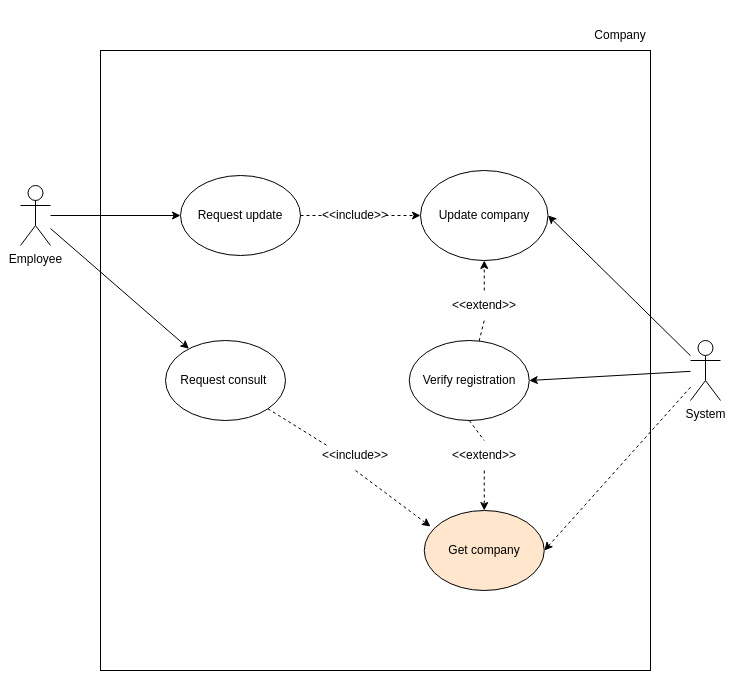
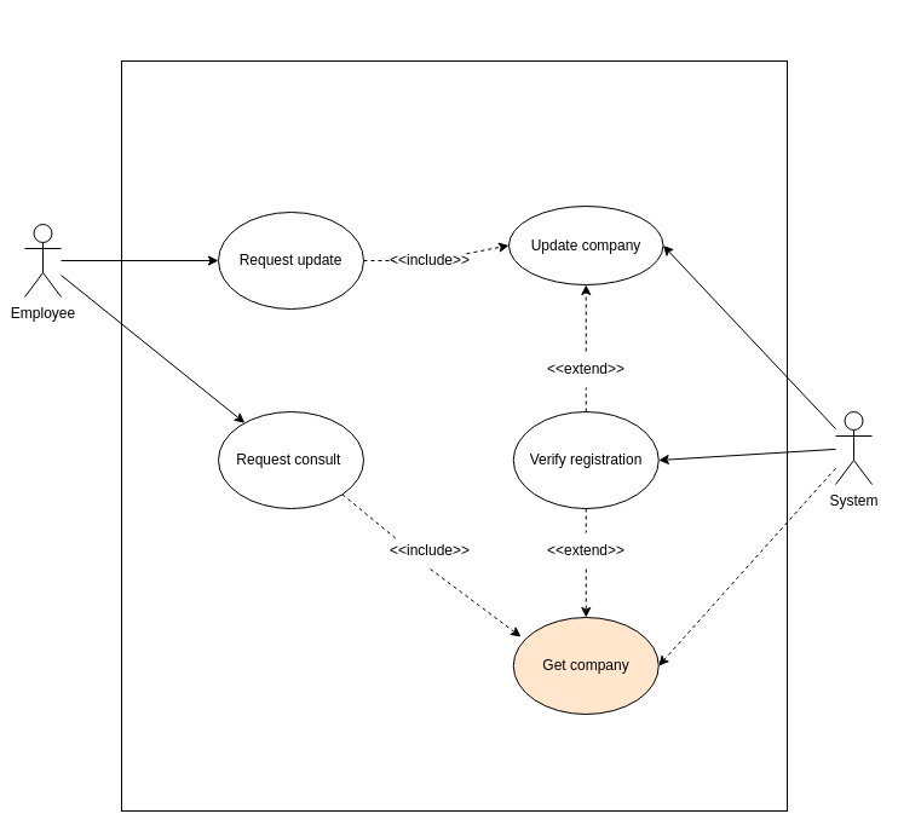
- <mxCell id="27" value="Company" style="text;html=1;strokeColor=none;fillColor=none;align=center;verticalAlign=middle;whiteSpace=wrap;rounded=0;" vertex="1" parent="1"><mxGeometry x="590" y="20" width="60" height="30" as="geometry" /></mxCell>
- <mxCell id="12" value="Update company" style="ellipse;whiteSpace=wrap;html=1;" parent="1" vertex="1"><mxGeometry x="420" y="170" width="127.5" height="90" as="geometry" /></mxCell>
+ <mxCell id="12" value="Update company" style="ellipse;whiteSpace=wrap;html=1;" parent="1" vertex="1"><mxGeometry x="420" y="170" width="127.5" height="65" as="geometry" /></mxCell>
- <mxCell id="17" value="Request consult&amp;nbsp;" style="ellipse;whiteSpace=wrap;html=1;" vertex="1" parent="1"><mxGeometry x="165" y="340" width="120" height="80" as="geometry" /></mxCell>
+ <mxCell id="17" value="Request consult&amp;nbsp;" style="ellipse;whiteSpace=wrap;html=1;" vertex="1" parent="1"><mxGeometry x="180" y="340" width="120" height="80" as="geometry" /></mxCell>
- <mxCell id="15" value="Verify registration" style="ellipse;whiteSpace=wrap;html=1;" vertex="1" parent="1"><mxGeometry x="408.75" y="340" width="120" height="80" as="geometry" /></mxCell>
+ <mxCell id="15" value="Verify registration" style="ellipse;whiteSpace=wrap;html=1;" vertex="1" parent="1"><mxGeometry x="423.75" y="340" width="120" height="80" as="geometry" /></mxCell>
